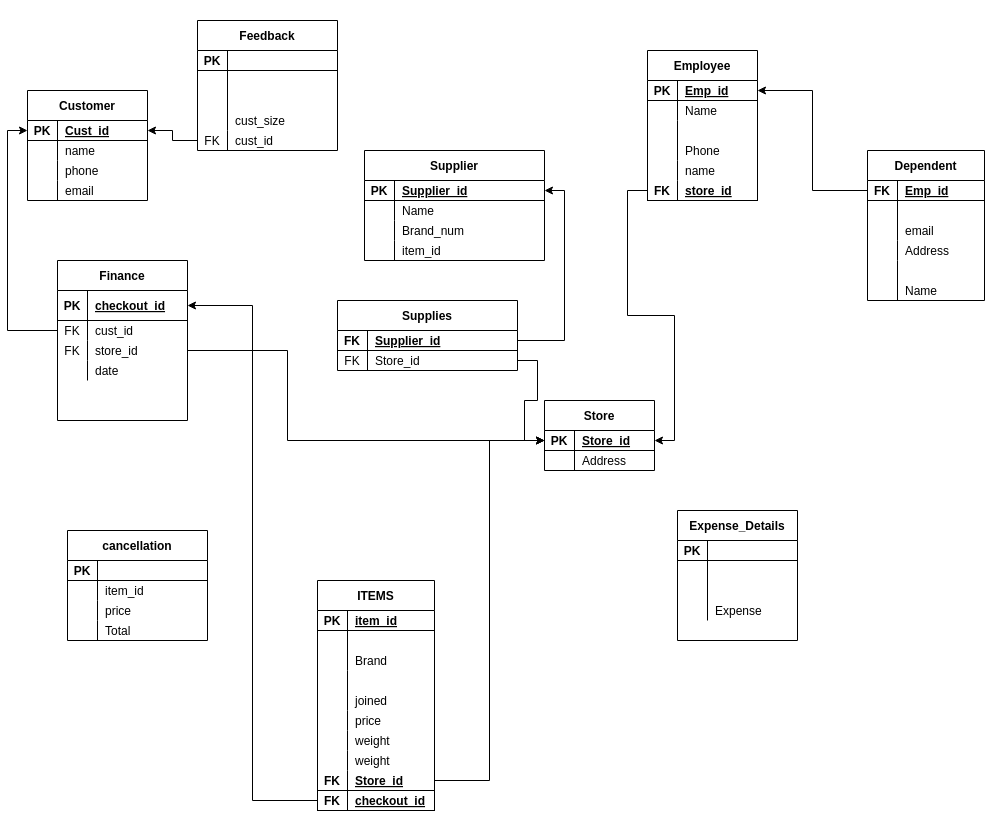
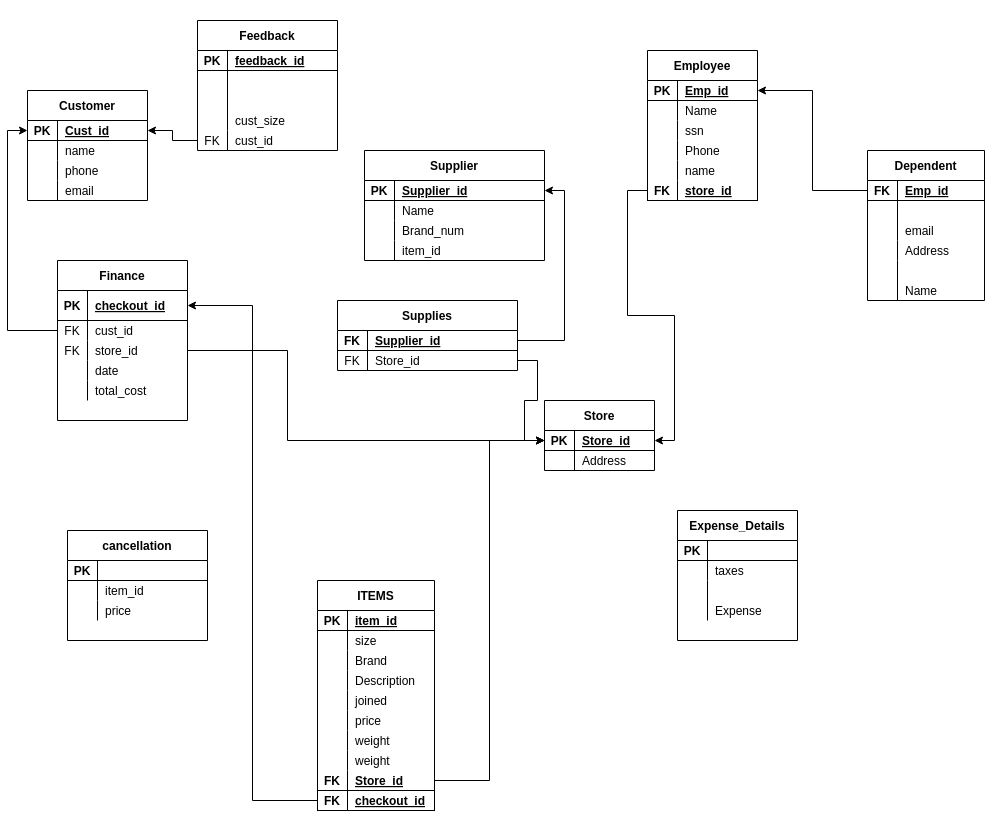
+ <mxCell id="155" value="feedback_id" style="shape=partialRectangle;connectable=0;fillColor=none;top=0;left=0;bottom=0;right=0;align=left;spacingLeft=6;fontStyle=5;overflow=hidden;" vertex="1" parent="153"><mxGeometry x="30" width="110" height="20" as="geometry"><mxRectangle width="110" height="20" as="alternateBounds" /></mxGeometry></mxCell>
+ <mxCell id="11" value="ssn" style="shape=partialRectangle;connectable=0;fillColor=none;top=0;left=0;bottom=0;right=0;align=left;spacingLeft=6;overflow=hidden;" vertex="1" parent="9"><mxGeometry x="30" width="80" height="20" as="geometry"><mxRectangle width="80" height="20" as="alternateBounds" /></mxGeometry></mxCell>
+ <mxCell id="97" value="total_cost" style="shape=partialRectangle;connectable=0;fillColor=none;top=0;left=0;bottom=0;right=0;align=left;spacingLeft=6;overflow=hidden;" vertex="1" parent="95"><mxGeometry x="30" width="100" height="20" as="geometry"><mxRectangle width="100" height="20" as="alternateBounds" /></mxGeometry></mxCell>
+ <mxCell id="124" value="taxes" style="shape=partialRectangle;connectable=0;fillColor=none;top=0;left=0;bottom=0;right=0;align=left;spacingLeft=6;overflow=hidden;" vertex="1" parent="122"><mxGeometry x="30" width="90" height="20" as="geometry"><mxRectangle width="90" height="20" as="alternateBounds" /></mxGeometry></mxCell>
- <mxCell id="111" value="Total" style="shape=partialRectangle;connectable=0;fillColor=none;top=0;left=0;bottom=0;right=0;align=left;spacingLeft=6;overflow=hidden;" vertex="1" parent="109"><mxGeometry x="30" width="110" height="20" as="geometry"><mxRectangle width="110" height="20" as="alternateBounds" /></mxGeometry></mxCell>
+ <mxCell id="40" value="size" style="shape=partialRectangle;connectable=0;fillColor=none;top=0;left=0;bottom=0;right=0;align=left;spacingLeft=6;overflow=hidden;" vertex="1" parent="38"><mxGeometry x="30" width="87" height="20" as="geometry"><mxRectangle width="87" height="20" as="alternateBounds" /></mxGeometry></mxCell>
+ <mxCell id="46" value="Description" style="shape=partialRectangle;connectable=0;fillColor=none;top=0;left=0;bottom=0;right=0;align=left;spacingLeft=6;overflow=hidden;" vertex="1" parent="44"><mxGeometry x="30" width="87" height="20" as="geometry"><mxRectangle width="87" height="20" as="alternateBounds" /></mxGeometry></mxCell>
